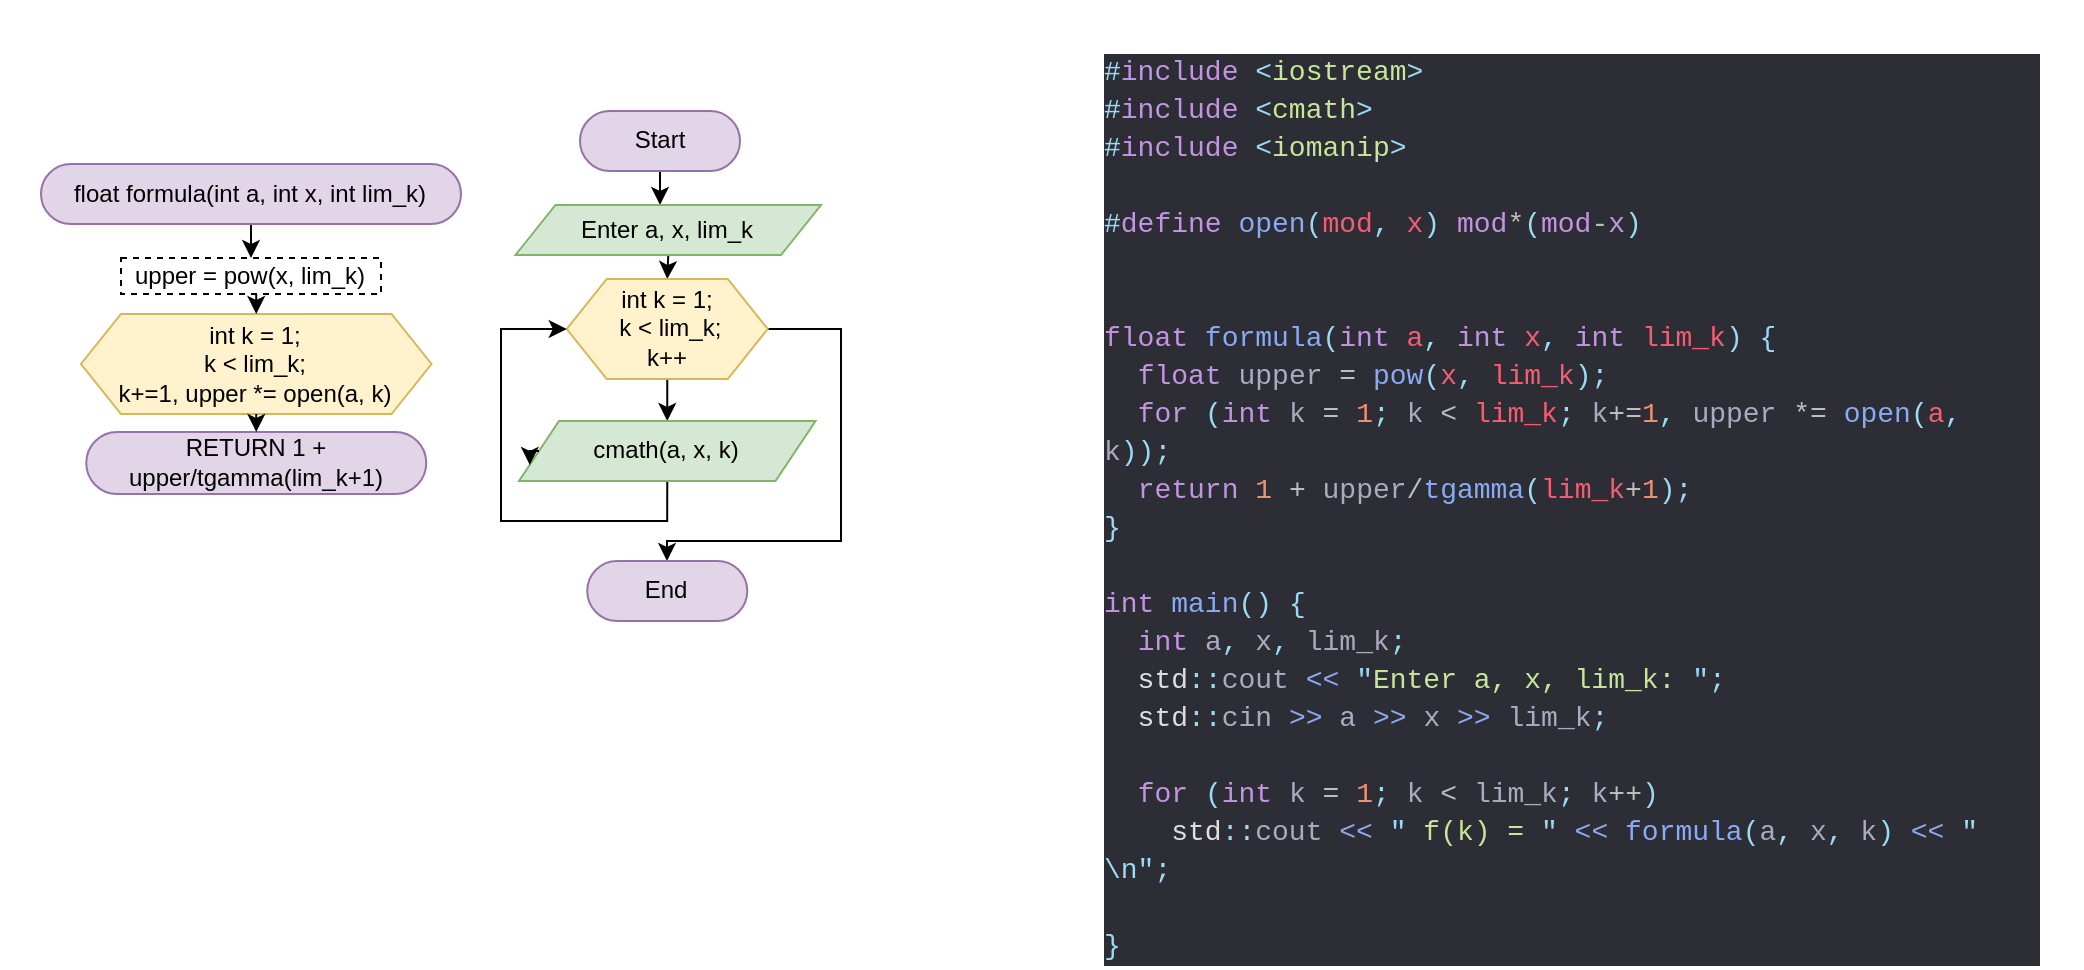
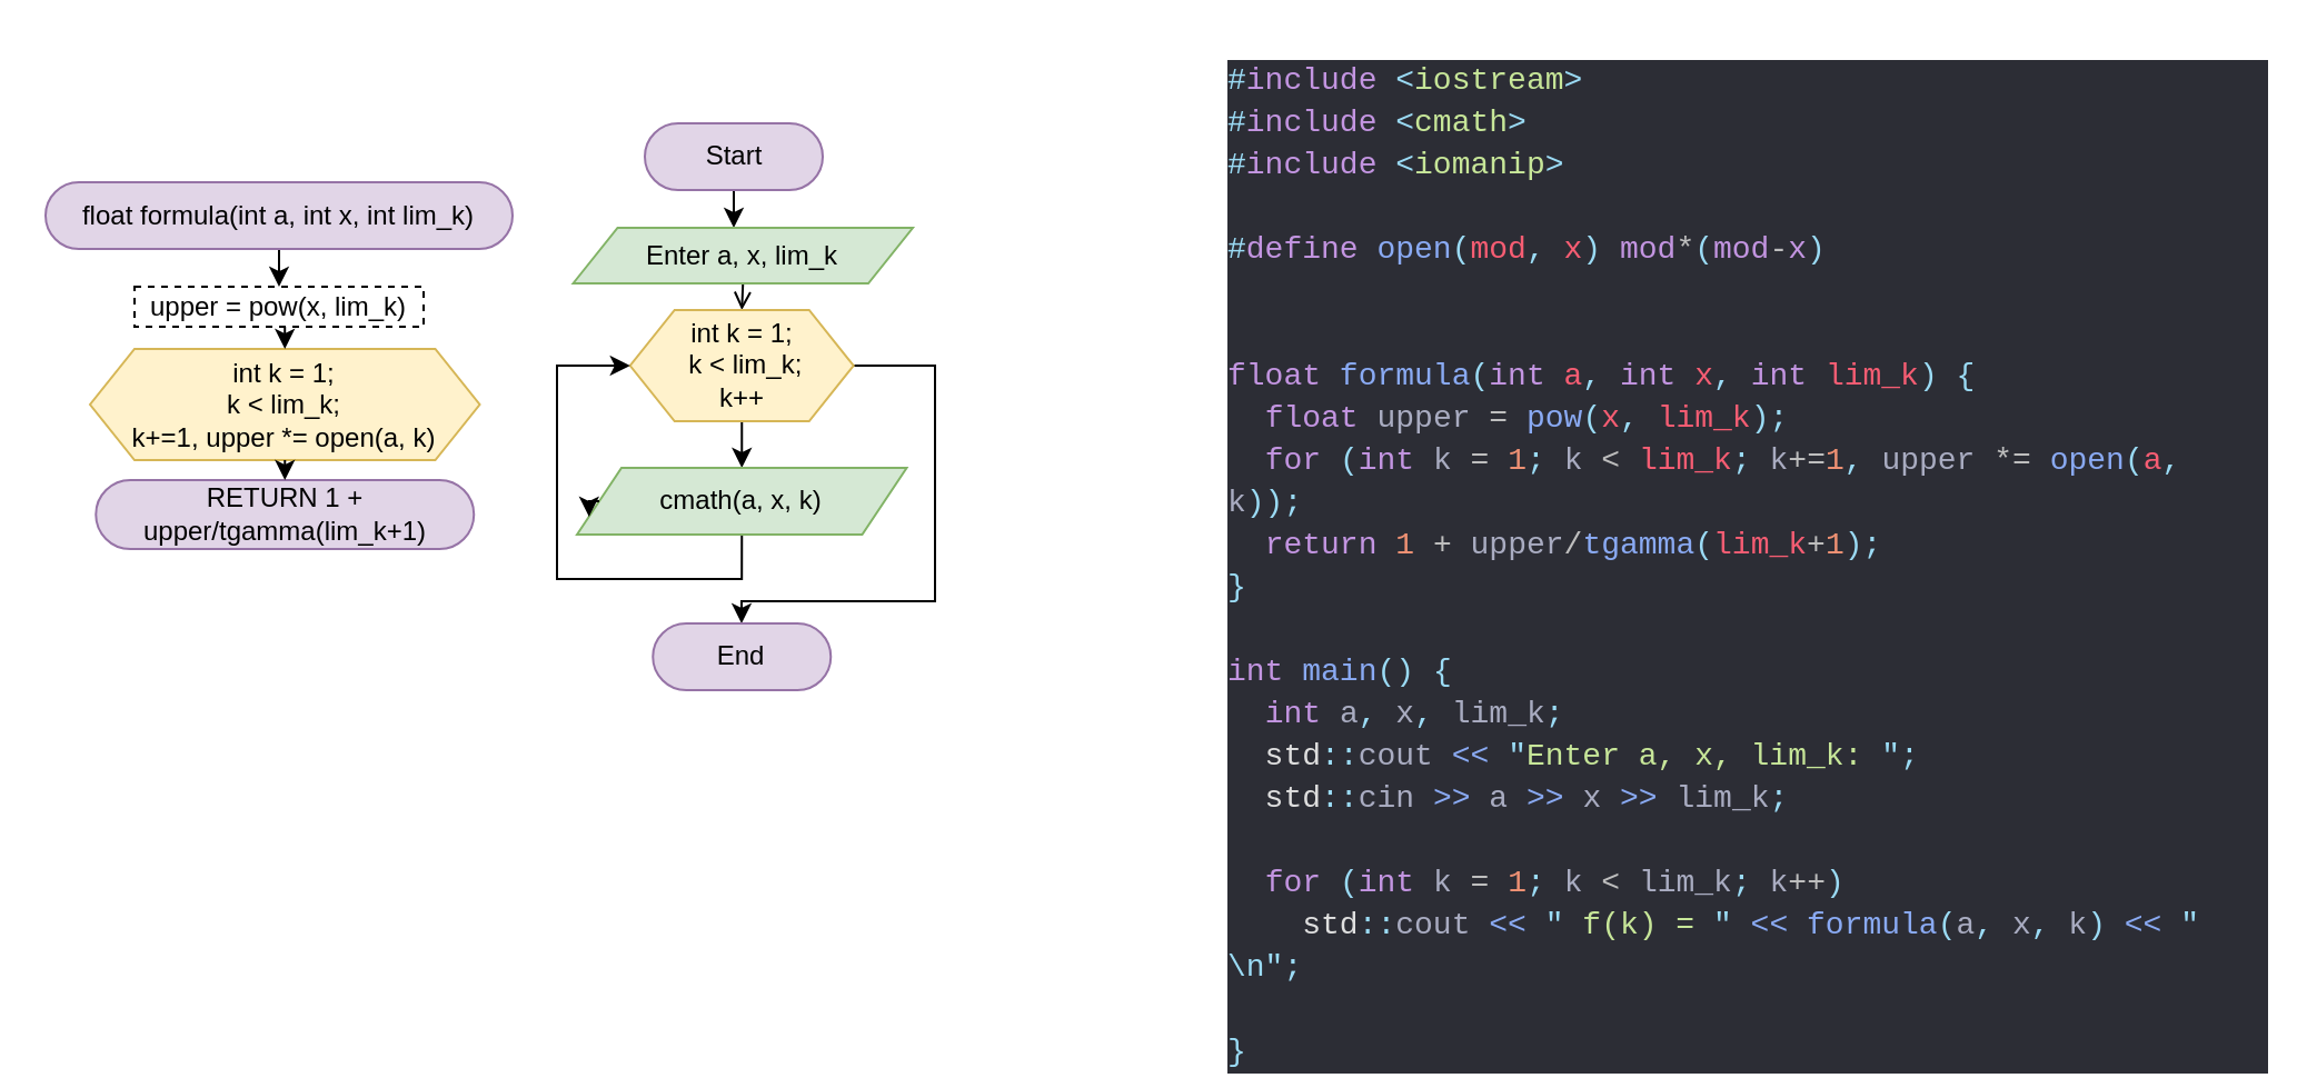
- <mxCell id="4" style="edgeStyle=orthogonalEdgeStyle;rounded=0;orthogonalLoop=1;jettySize=auto;html=1;exitX=0.5;exitY=1;exitDx=0;exitDy=0;entryX=0.5;entryY=0;entryDx=0;entryDy=0;" edge="1" parent="1" source="5" target="8"><mxGeometry relative="1" as="geometry" /></mxCell>
+ <mxCell id="4" style="edgeStyle=orthogonalEdgeStyle;rounded=0;orthogonalLoop=1;jettySize=auto;html=1;exitX=0.5;exitY=1;exitDx=0;exitDy=0;entryX=0.5;entryY=0;entryDx=0;entryDy=0;endArrow=open;" edge="1" parent="1" source="5" target="8"><mxGeometry relative="1" as="geometry" /></mxCell>
